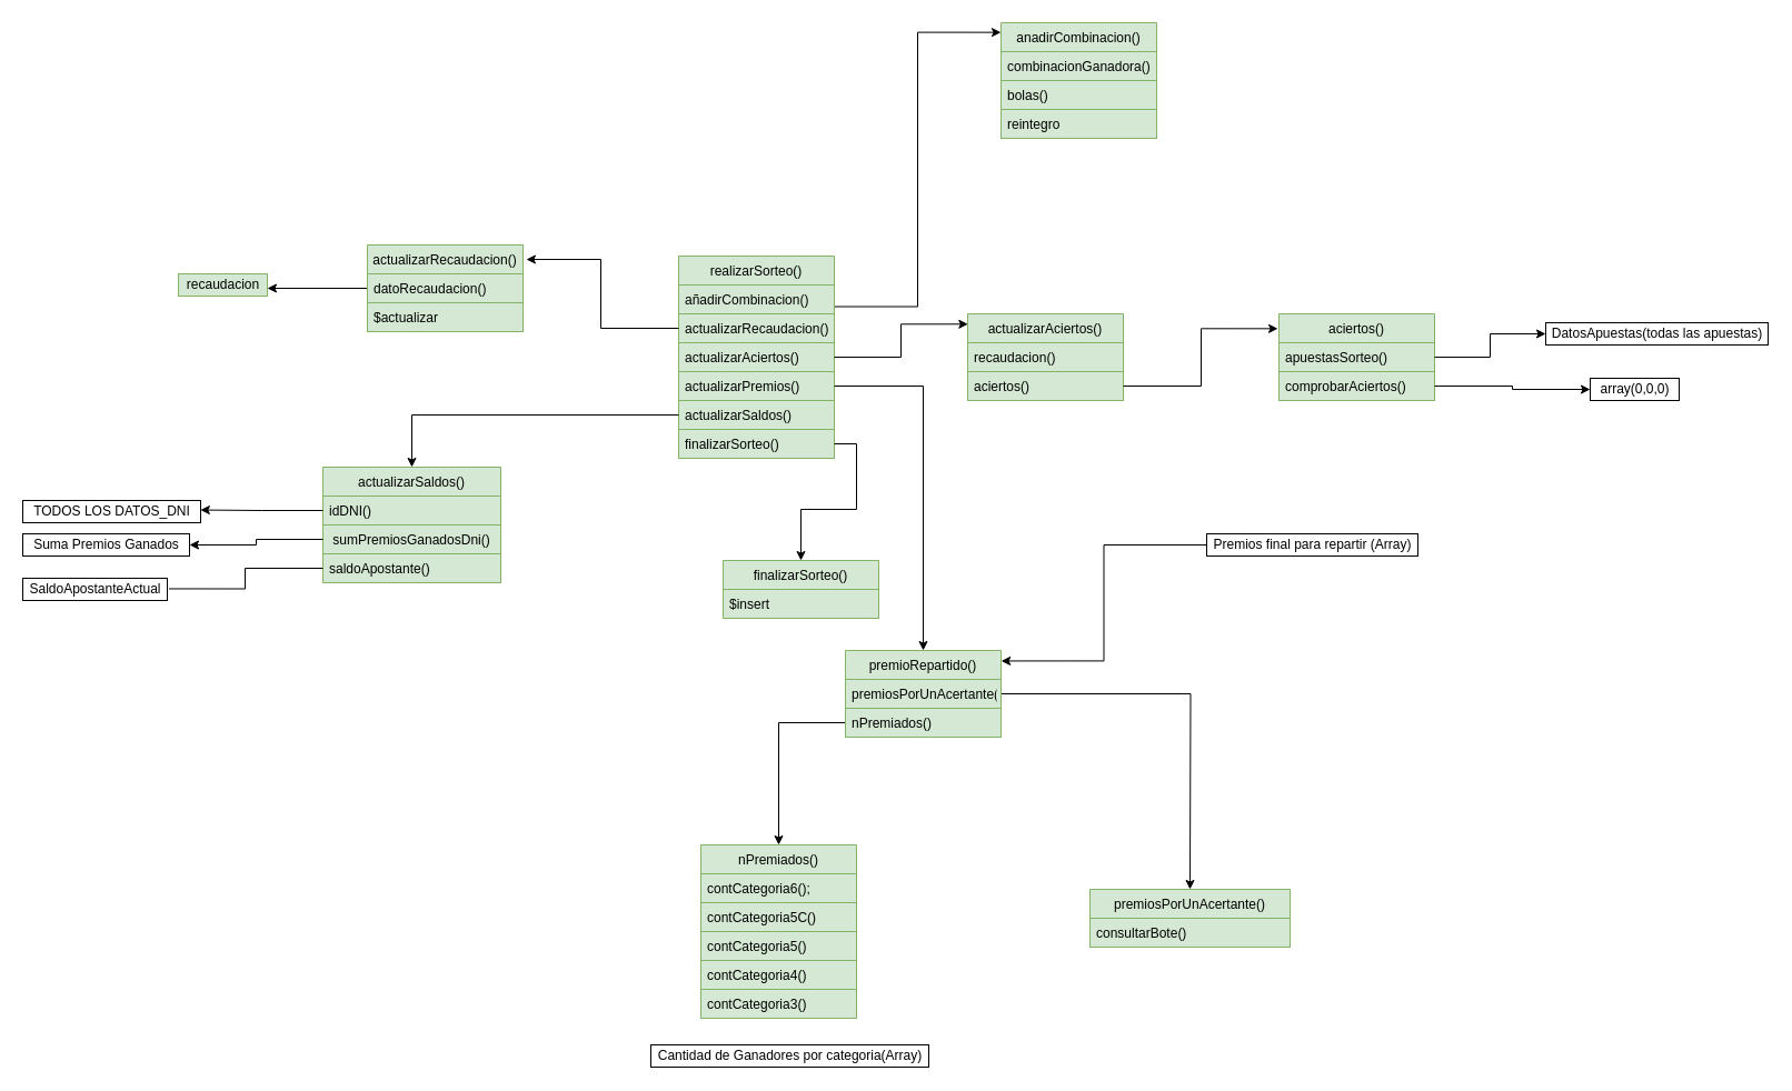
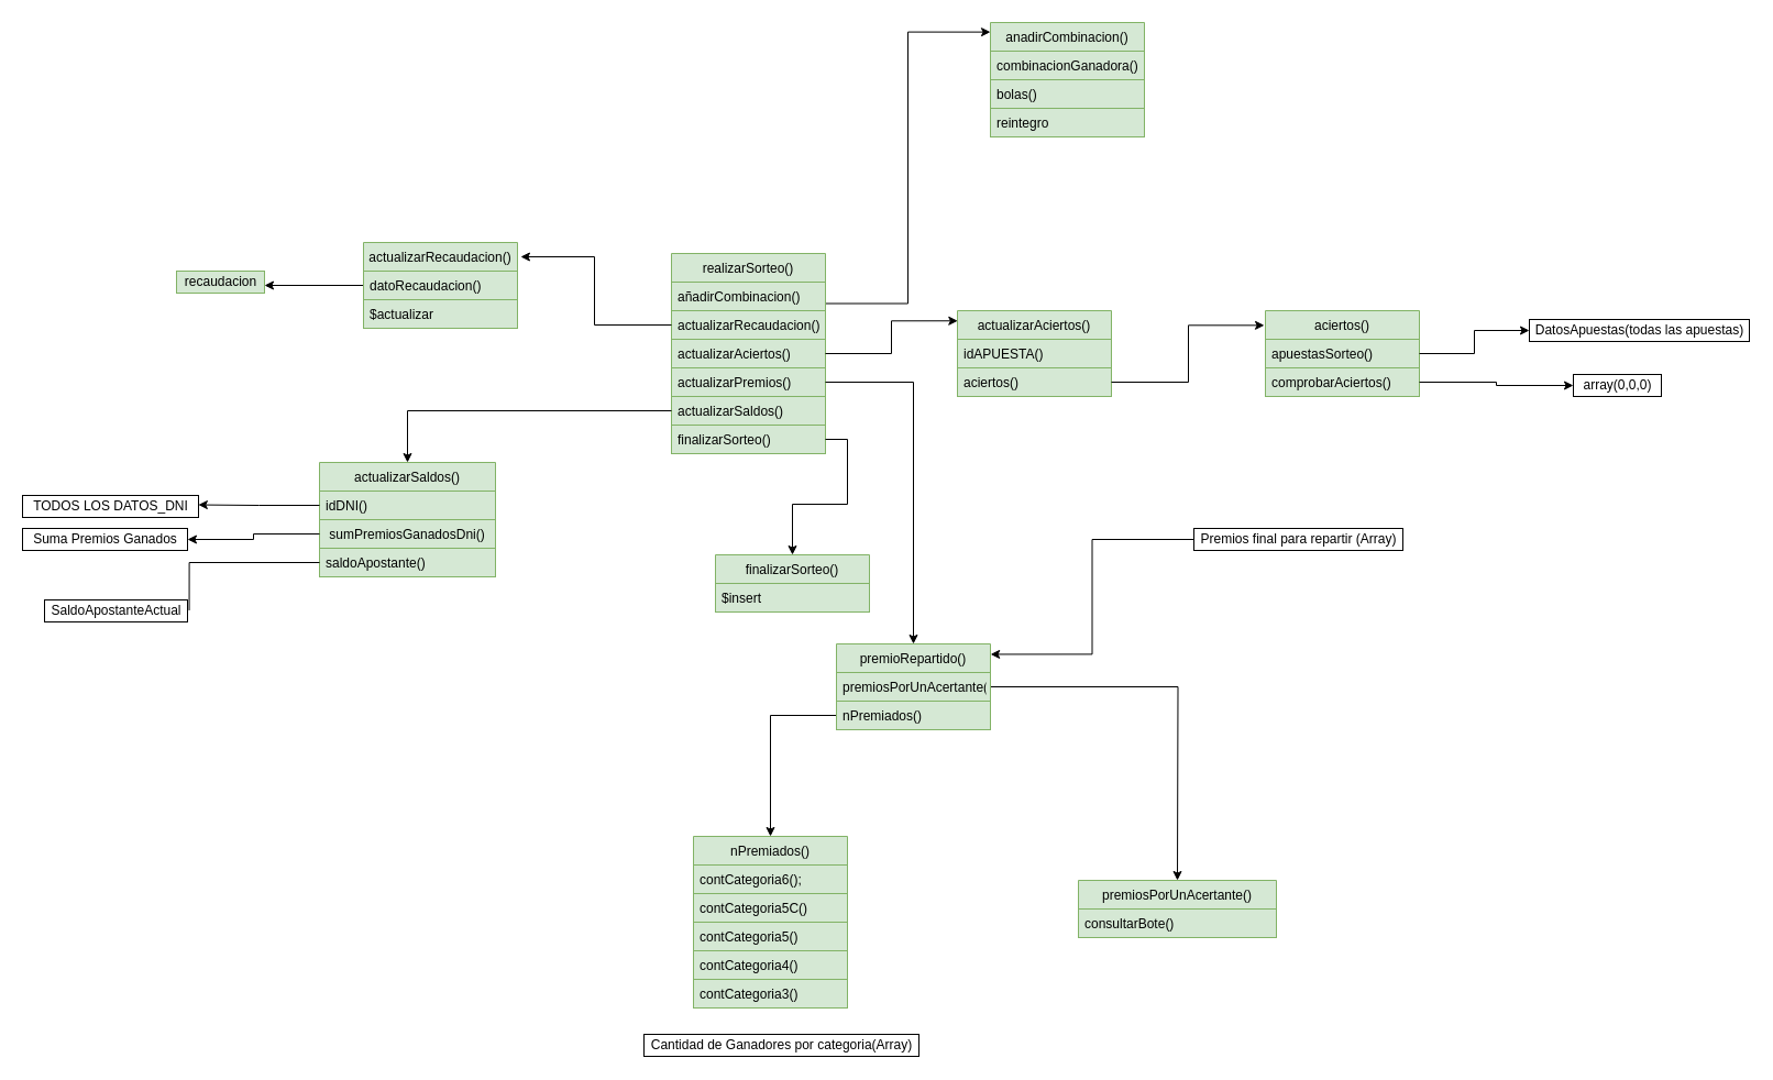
- <mxCell id="16" value="recaudacion()" style="text;align=left;verticalAlign=top;spacingLeft=4;spacingRight=4;overflow=hidden;rotatable=0;points=[[0,0.5],[1,0.5]];portConstraint=eastwest;fillColor=#d5e8d4;strokeColor=#82b366;" parent="15" vertex="1"><mxGeometry y="26" width="140" height="26" as="geometry" /></mxCell>
+ <mxCell id="16" value="idAPUESTA()" style="text;align=left;verticalAlign=top;spacingLeft=4;spacingRight=4;overflow=hidden;rotatable=0;points=[[0,0.5],[1,0.5]];portConstraint=eastwest;fillColor=#d5e8d4;strokeColor=#82b366;" parent="15" vertex="1"><mxGeometry y="26" width="140" height="26" as="geometry" /></mxCell>
- <mxCell id="37" value="SaldoApostanteActual" style="text;html=1;align=center;verticalAlign=middle;resizable=0;points=[];autosize=1;fillColor=#ffffff;strokeColor=#000000;" parent="1" vertex="1"><mxGeometry x="20" y="520" width="130" height="20" as="geometry" /></mxCell>
+ <mxCell id="37" value="SaldoApostanteActual" style="text;html=1;align=center;verticalAlign=middle;resizable=0;points=[];autosize=1;fillColor=#ffffff;strokeColor=#000000;" parent="1" vertex="1"><mxGeometry x="40" y="545" width="130" height="20" as="geometry" /></mxCell>
